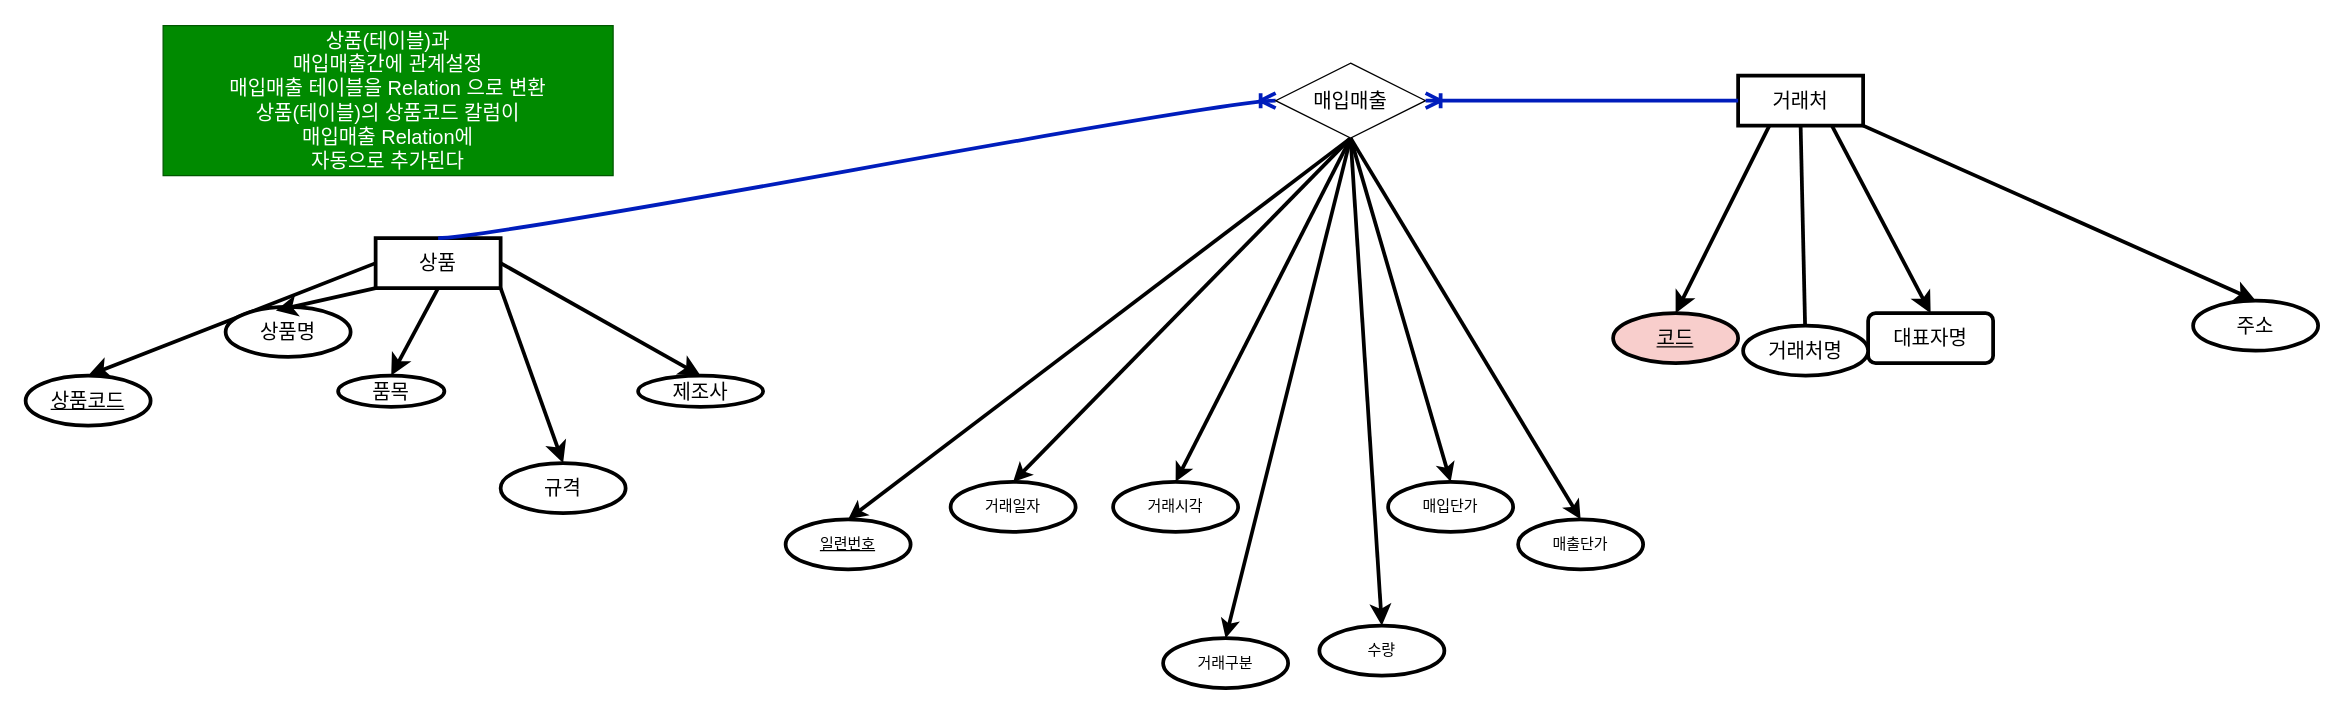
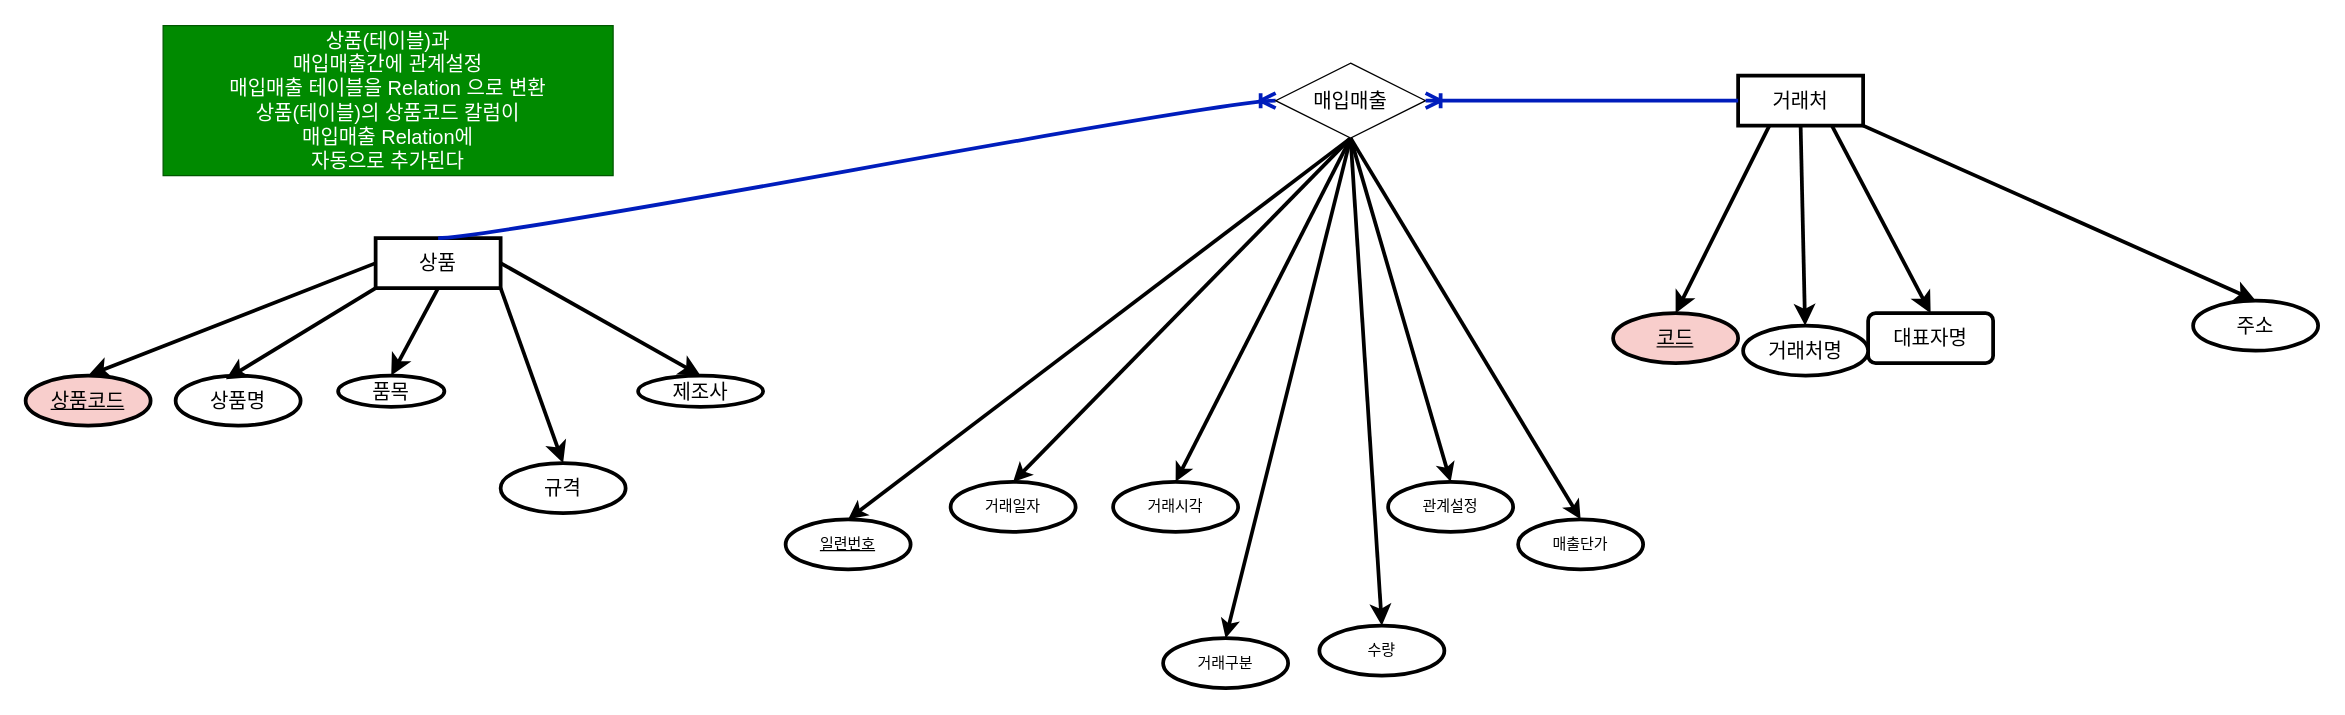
- <mxCell id="31" style="edgeStyle=none;curved=1;rounded=0;orthogonalLoop=1;jettySize=auto;html=1;exitX=0.5;exitY=1;exitDx=0;exitDy=0;fontSize=12;startSize=8;endSize=8;strokeWidth=3;endArrow=none;" edge="1" parent="1" source="34" target="38"><mxGeometry relative="1" as="geometry" /></mxCell>
+ <mxCell id="31" style="edgeStyle=none;curved=1;rounded=0;orthogonalLoop=1;jettySize=auto;html=1;exitX=0.5;exitY=1;exitDx=0;exitDy=0;fontSize=12;startSize=8;endSize=8;strokeWidth=3;" edge="1" parent="1" source="34" target="38"><mxGeometry relative="1" as="geometry" /></mxCell>
- <mxCell id="21" value="상품명&lt;br&gt;" style="ellipse;whiteSpace=wrap;html=1;align=center;fontSize=16;strokeWidth=3;" parent="1" vertex="1"><mxGeometry x="180" y="245" width="100" height="40" as="geometry" /></mxCell>
+ <mxCell id="21" value="상품명&lt;br&gt;" style="ellipse;whiteSpace=wrap;html=1;align=center;fontSize=16;strokeWidth=3;" parent="1" vertex="1"><mxGeometry x="140" y="300" width="100" height="40" as="geometry" /></mxCell>
- <mxCell id="20" value="상품코드" style="ellipse;whiteSpace=wrap;html=1;align=center;fontStyle=4;fontSize=16;strokeWidth=3;" parent="1" vertex="1"><mxGeometry x="20" y="300" width="100" height="40" as="geometry" /></mxCell>
+ <mxCell id="20" value="상품코드" style="ellipse;whiteSpace=wrap;html=1;align=center;fontStyle=4;fontSize=16;strokeWidth=3;fillColor=#f8cecc;" parent="1" vertex="1"><mxGeometry x="20" y="300" width="100" height="40" as="geometry" /></mxCell>
- <mxCell id="12" value="매입단가" style="ellipse;whiteSpace=wrap;html=1;align=center;strokeWidth=3;" parent="1" vertex="1"><mxGeometry x="1110" y="385" width="100" height="40" as="geometry" /></mxCell>
+ <mxCell id="12" value="관계설정" style="ellipse;whiteSpace=wrap;html=1;align=center;strokeWidth=3;" parent="1" vertex="1"><mxGeometry x="1110" y="385" width="100" height="40" as="geometry" /></mxCell>
